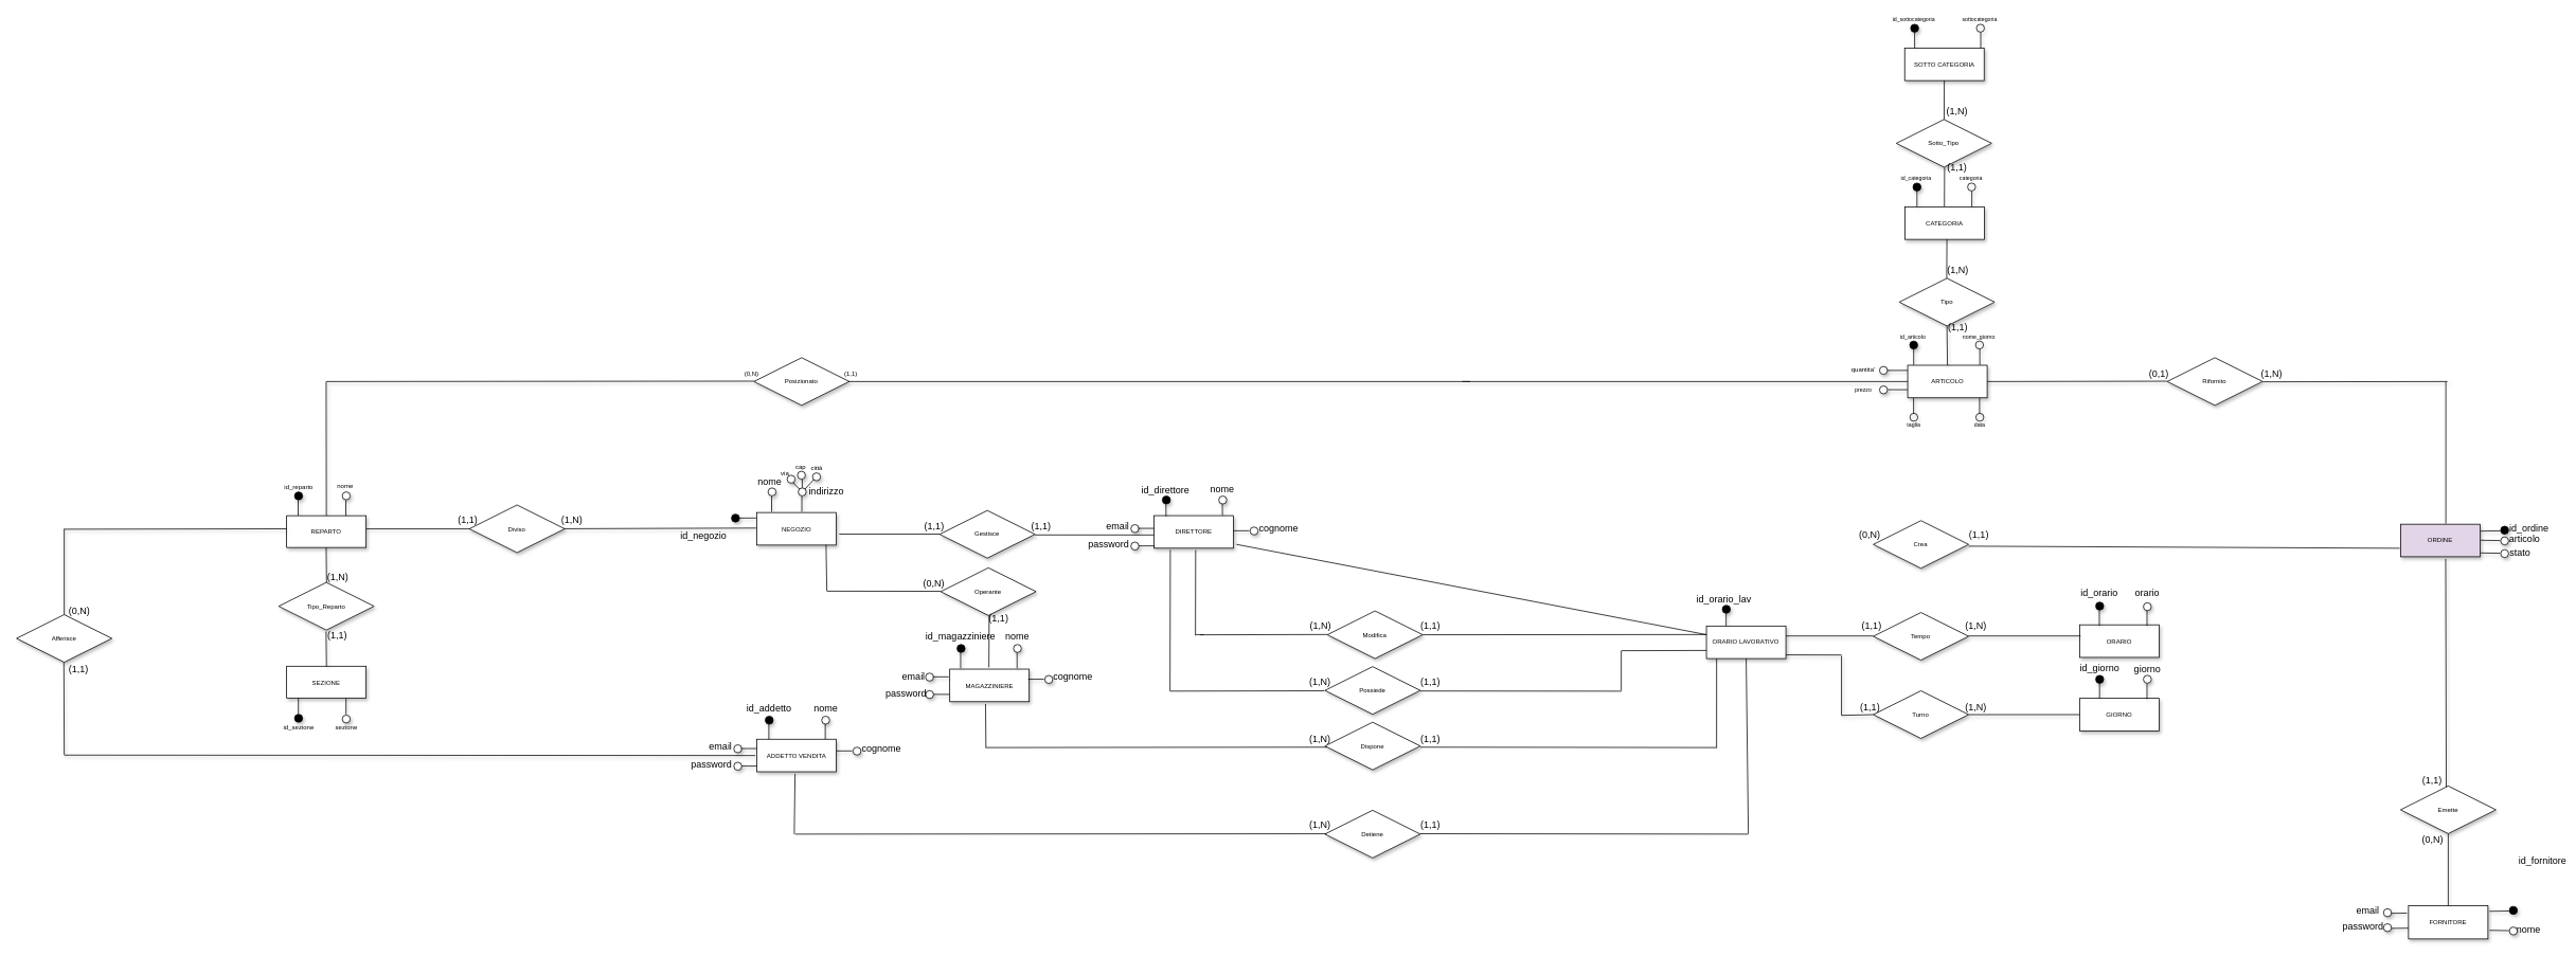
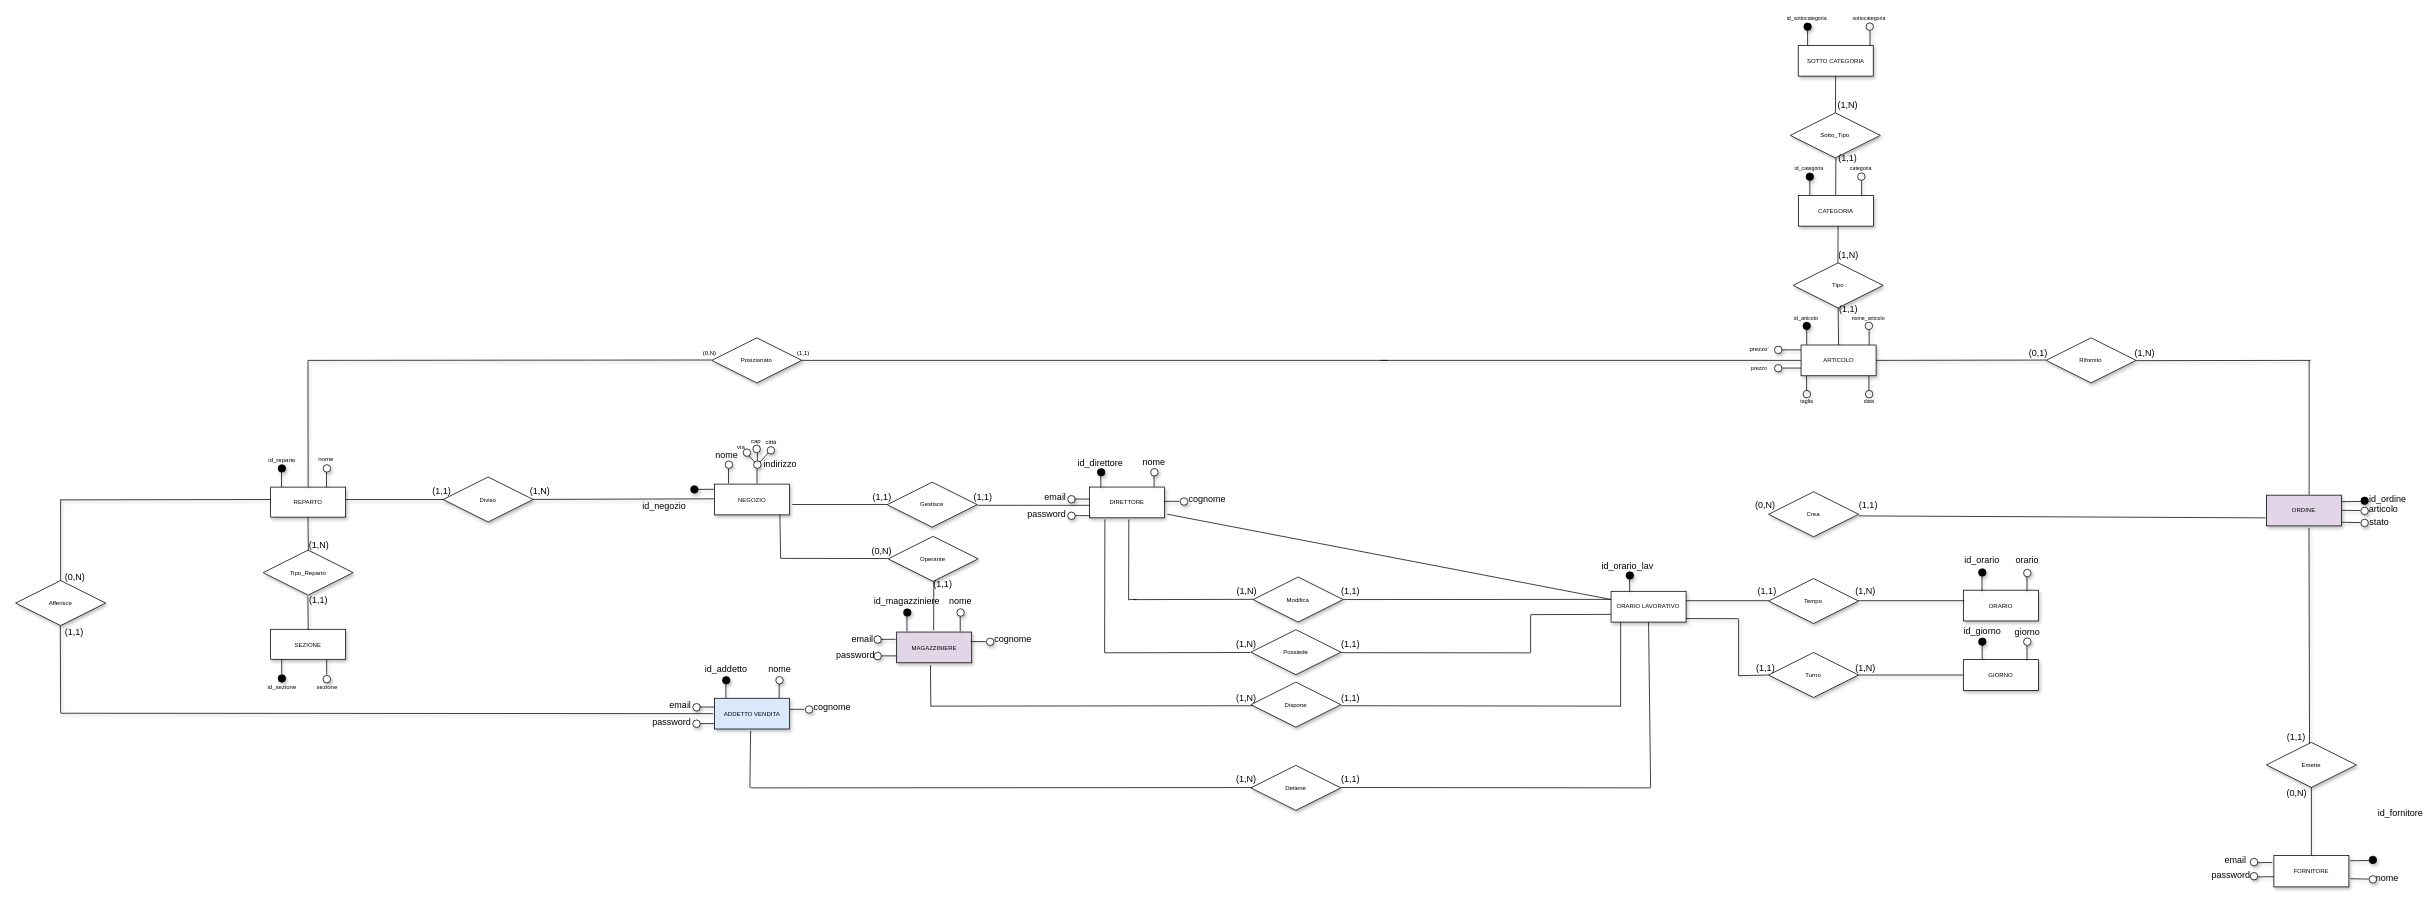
- <mxCell id="23" value="nome_giorno" style="text;html=1;align=center;verticalAlign=middle;resizable=0;points=[];autosize=1;fontSize=7;shadow=1;" parent="1" vertex="1"><mxGeometry x="2459.98" y="419" width="60" height="10" as="geometry" /></mxCell>
+ <mxCell id="23" value="nome_articolo" style="text;html=1;align=center;verticalAlign=middle;resizable=0;points=[];autosize=1;fontSize=7;shadow=1;" parent="1" vertex="1"><mxGeometry x="2459.98" y="419" width="60" height="10" as="geometry" /></mxCell>
- <mxCell id="63" value="&lt;font style=&quot;font-size: 8px;&quot;&gt;quantita'&lt;/font&gt;" style="text;html=1;strokeColor=none;fillColor=none;align=center;verticalAlign=middle;whiteSpace=wrap;rounded=0;fontSize=8;shadow=1;" parent="1" vertex="1"><mxGeometry x="2325.11" y="455" width="40" height="20" as="geometry" /></mxCell>
+ <mxCell id="63" value="&lt;font style=&quot;font-size: 8px;&quot;&gt;prezzo'&lt;/font&gt;" style="text;html=1;strokeColor=none;fillColor=none;align=center;verticalAlign=middle;whiteSpace=wrap;rounded=0;fontSize=8;shadow=1;" parent="1" vertex="1"><mxGeometry x="2325.11" y="455" width="40" height="20" as="geometry" /></mxCell>
- <mxCell id="194" value="MAGAZZINIERE" style="whiteSpace=wrap;html=1;align=center;fontSize=8;shadow=1;" parent="1" vertex="1"><mxGeometry x="1194.72" y="842.21" width="100" height="41" as="geometry" /></mxCell>
+ <mxCell id="194" value="MAGAZZINIERE" style="whiteSpace=wrap;html=1;align=center;fontSize=8;shadow=1;fillColor=#e1d5e7;" parent="1" vertex="1"><mxGeometry x="1194.72" y="842.21" width="100" height="41" as="geometry" /></mxCell>
- <mxCell id="75" value="ADDETTO VENDITA" style="whiteSpace=wrap;html=1;align=center;fontSize=8;shadow=1;" parent="1" vertex="1"><mxGeometry x="951.91" y="930.5" width="100" height="41" as="geometry" /></mxCell>
+ <mxCell id="75" value="ADDETTO VENDITA" style="whiteSpace=wrap;html=1;align=center;fontSize=8;shadow=1;fillColor=#dae8fc;" parent="1" vertex="1"><mxGeometry x="951.91" y="930.5" width="100" height="41" as="geometry" /></mxCell>
